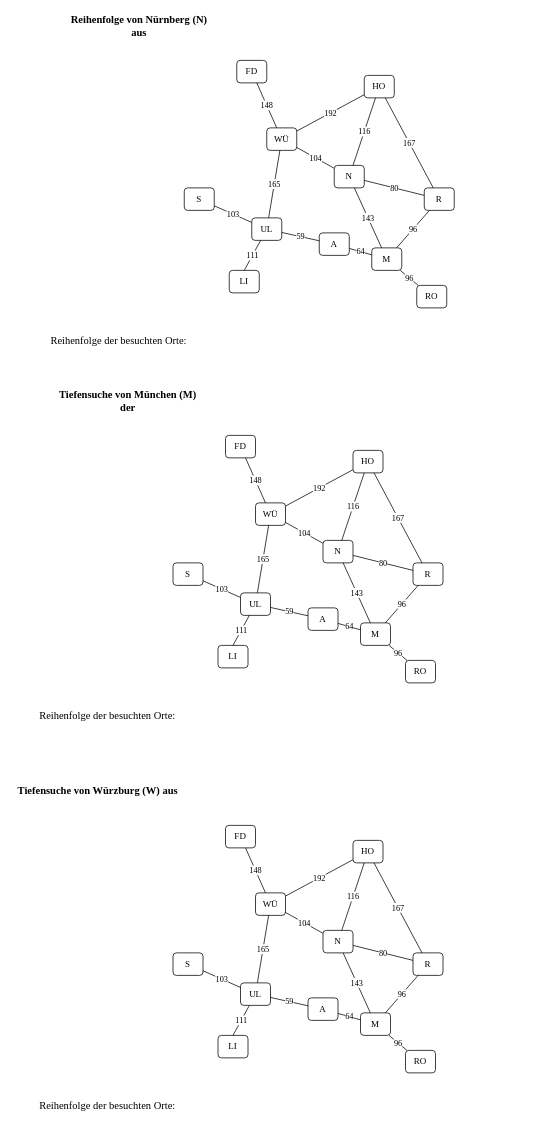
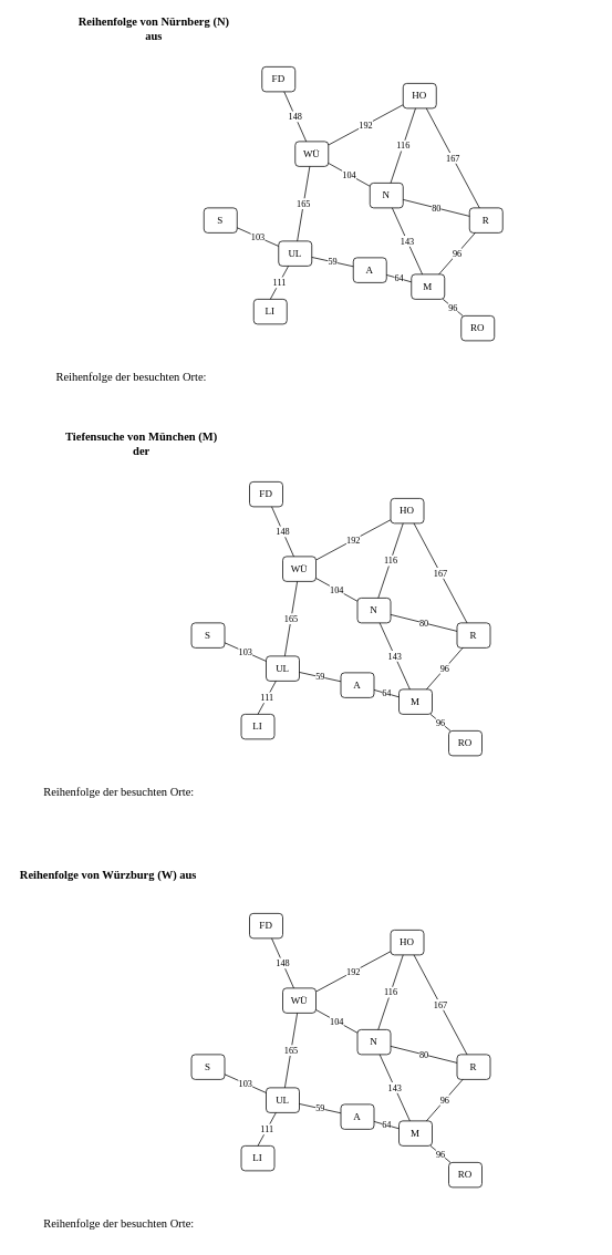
- <mxCell id="81" value="Tiefensuche von Würzburg (W) aus" style="text;html=1;strokeColor=none;fillColor=none;align=center;verticalAlign=middle;whiteSpace=wrap;rounded=0;fontFamily=Alegreya;fontSource=https%3A%2F%2Ffonts.googleapis.com%2Fcss%3Ffamily%3DAlegreya;fontStyle=1;fontSize=14;" vertex="1" parent="1"><mxGeometry x="20" y="1040" width="220" height="30" as="geometry" /></mxCell>
+ <mxCell id="81" value="Reihenfolge von Würzburg (W) aus" style="text;html=1;strokeColor=none;fillColor=none;align=center;verticalAlign=middle;whiteSpace=wrap;rounded=0;fontFamily=Alegreya;fontSource=https%3A%2F%2Ffonts.googleapis.com%2Fcss%3Ffamily%3DAlegreya;fontStyle=1;fontSize=14;" vertex="1" parent="1"><mxGeometry x="20" y="1040" width="220" height="30" as="geometry" /></mxCell>
